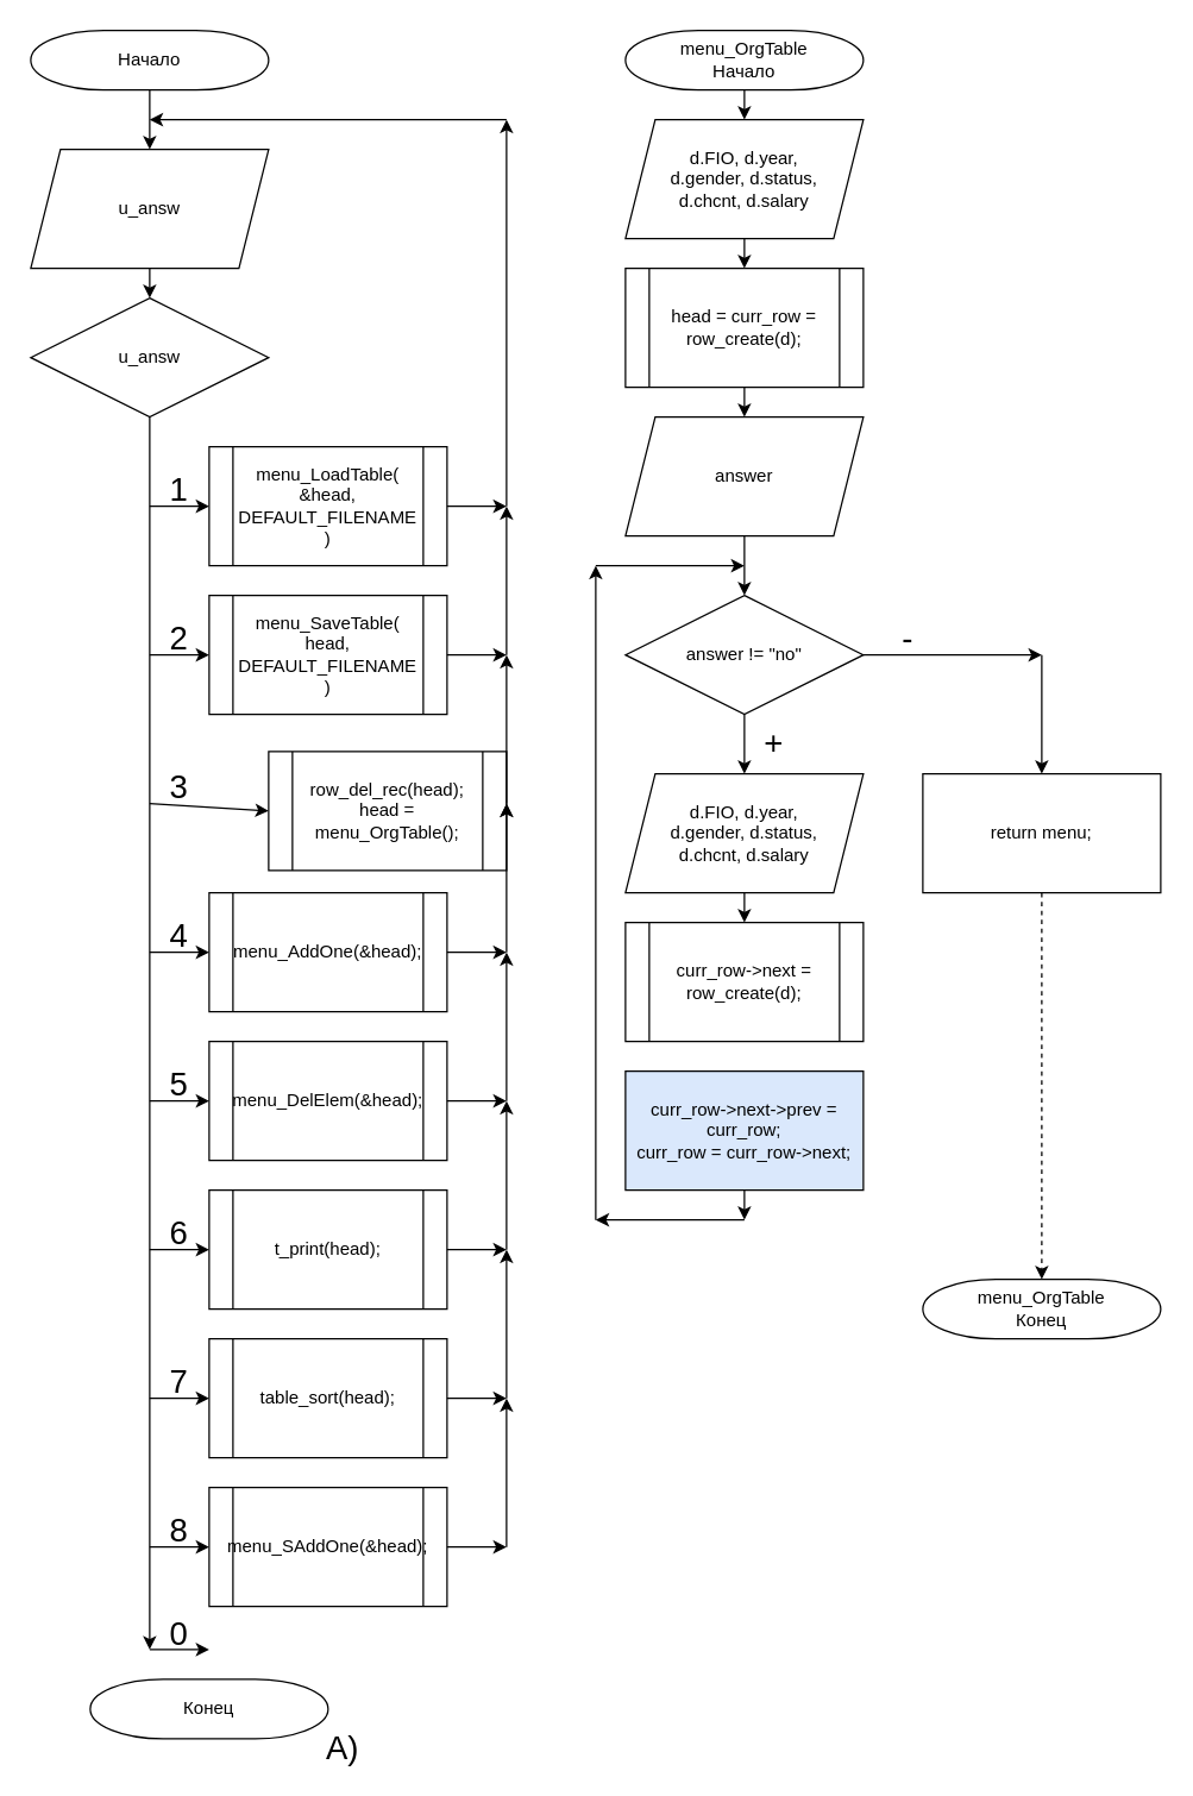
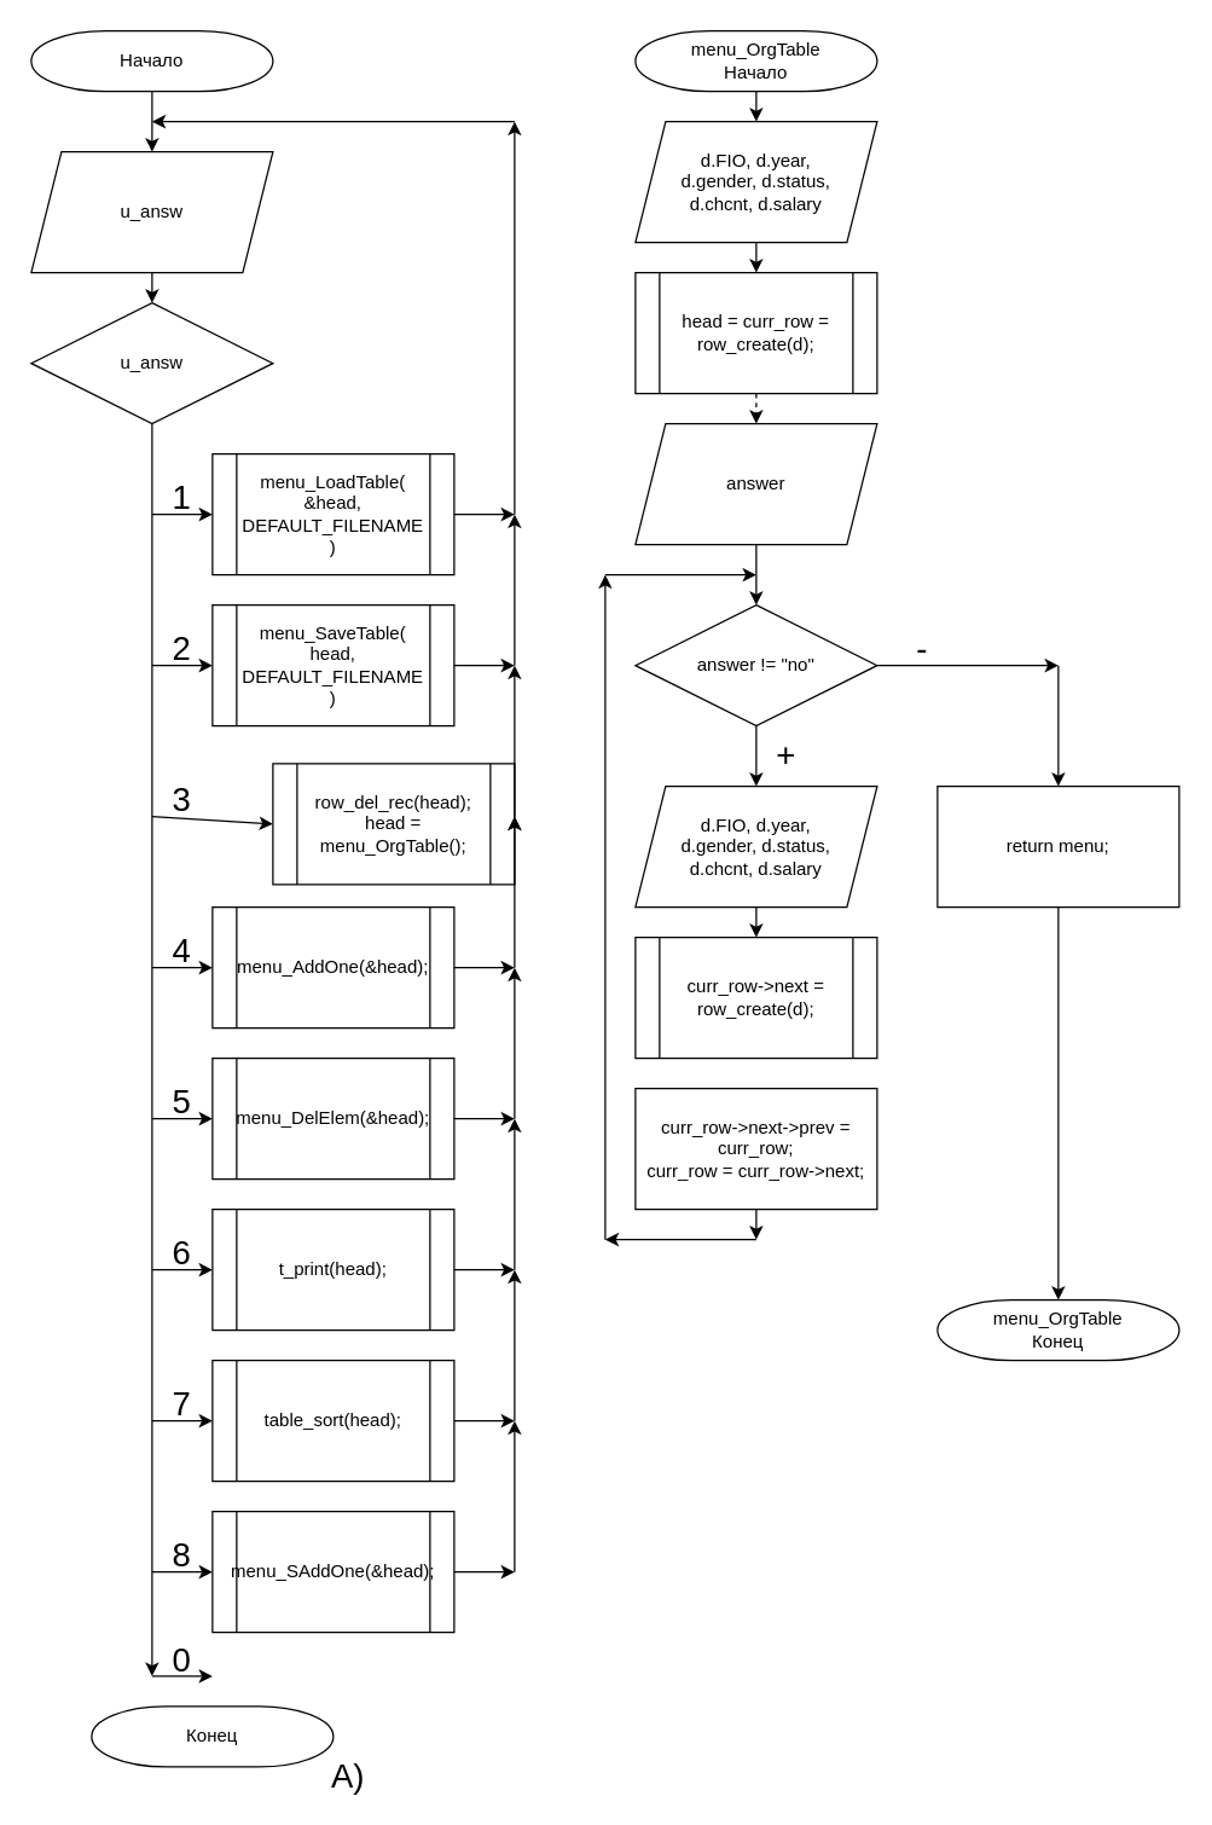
- <mxCell id="56" style="edgeStyle=orthogonalEdgeStyle;rounded=0;orthogonalLoop=1;jettySize=auto;html=1;exitX=0.5;exitY=1;exitDx=0;exitDy=0;entryX=0.5;entryY=0;entryDx=0;entryDy=0;" parent="1" source="57" target="59" edge="1"><mxGeometry relative="1" as="geometry" /></mxCell>
+ <mxCell id="56" style="edgeStyle=orthogonalEdgeStyle;rounded=0;orthogonalLoop=1;jettySize=auto;html=1;exitX=0.5;exitY=1;exitDx=0;exitDy=0;entryX=0.5;entryY=0;entryDx=0;entryDy=0;dashed=1;" parent="1" source="57" target="59" edge="1"><mxGeometry relative="1" as="geometry" /></mxCell>
- <mxCell id="74" value="" style="endArrow=classic;html=1;entryX=0.5;entryY=0;entryDx=0;entryDy=0;entryPerimeter=0;exitX=0.5;exitY=1;exitDx=0;exitDy=0;dashed=1;" edge="1" parent="1" source="71" target="73"><mxGeometry width="50" height="50" relative="1" as="geometry"><mxPoint x="410" y="680" as="sourcePoint" /><mxPoint x="460" y="630" as="targetPoint" /></mxGeometry></mxCell>
+ <mxCell id="74" value="" style="endArrow=classic;html=1;entryX=0.5;entryY=0;entryDx=0;entryDy=0;entryPerimeter=0;exitX=0.5;exitY=1;exitDx=0;exitDy=0;" edge="1" parent="1" source="71" target="73"><mxGeometry width="50" height="50" relative="1" as="geometry"><mxPoint x="410" y="680" as="sourcePoint" /><mxPoint x="460" y="630" as="targetPoint" /></mxGeometry></mxCell>
- <mxCell id="65" value="&lt;div&gt;curr_row-&amp;gt;next-&amp;gt;prev = curr_row;&lt;/div&gt;&lt;div&gt;curr_row = curr_row-&amp;gt;next;&lt;/div&gt;" style="rounded=0;whiteSpace=wrap;html=1;fillColor=#dae8fc;" vertex="1" parent="1"><mxGeometry x="420" y="720" width="160" height="80" as="geometry" /></mxCell>
+ <mxCell id="65" value="&lt;div&gt;curr_row-&amp;gt;next-&amp;gt;prev = curr_row;&lt;/div&gt;&lt;div&gt;curr_row = curr_row-&amp;gt;next;&lt;/div&gt;" style="rounded=0;whiteSpace=wrap;html=1;" vertex="1" parent="1"><mxGeometry x="420" y="720" width="160" height="80" as="geometry" /></mxCell>
